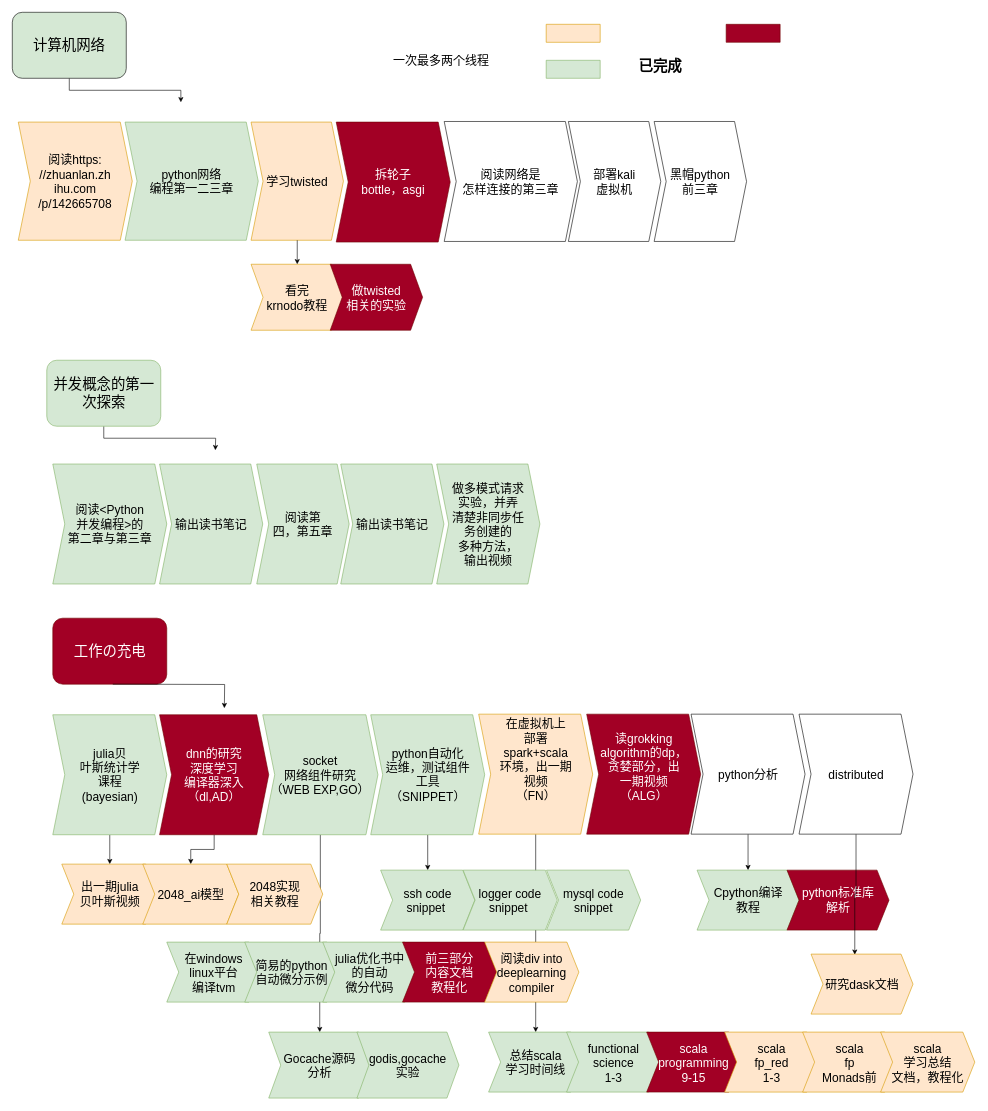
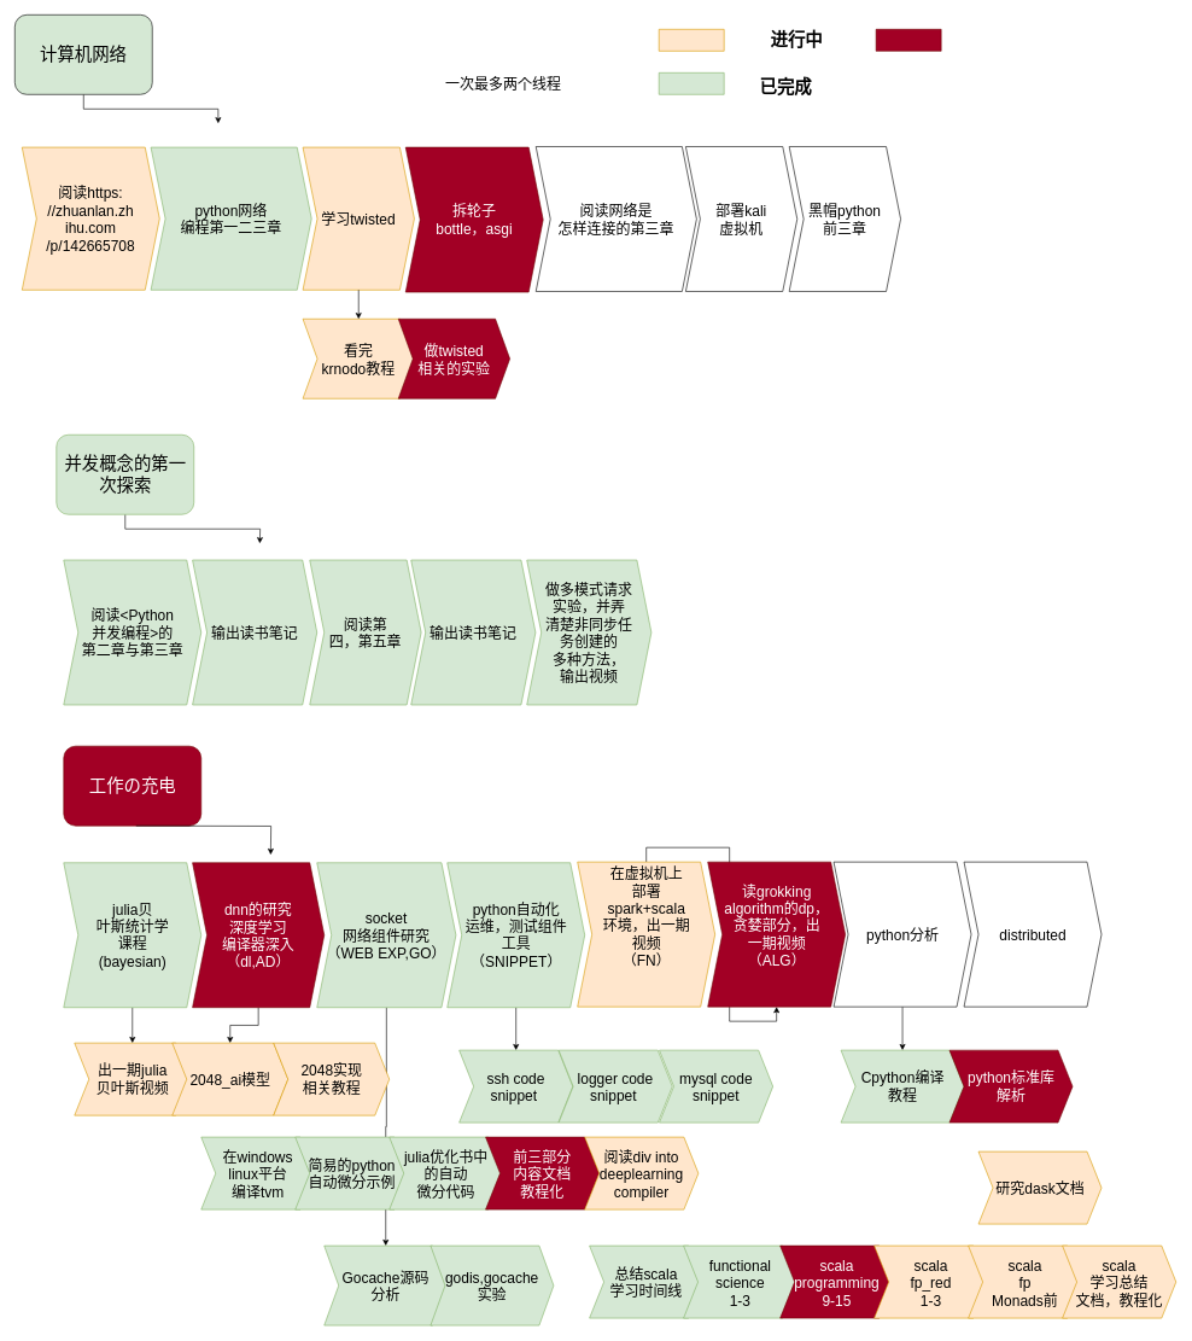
+ <mxCell id="12" value="进行中" style="text;strokeColor=none;fillColor=none;html=1;fontSize=24;fontStyle=1;verticalAlign=middle;align=center;" parent="1" vertex="1"><mxGeometry x="1050" y="35" width="100" height="40" as="geometry" /></mxCell>
- <mxCell id="19" value="一次最多两个线程" style="text;html=1;strokeColor=none;fillColor=none;align=center;verticalAlign=middle;whiteSpace=wrap;rounded=0;fontSize=20;" parent="1" vertex="1"><mxGeometry x="650" y="80" width="170" height="40" as="geometry" /></mxCell>
+ <mxCell id="19" value="一次最多两个线程" style="text;html=1;strokeColor=none;fillColor=none;align=center;verticalAlign=middle;whiteSpace=wrap;rounded=0;fontSize=20;" parent="1" vertex="1"><mxGeometry x="610" y="95" width="170" height="40" as="geometry" /></mxCell>
- <mxCell id="13" value="已完成" style="text;strokeColor=none;fillColor=none;html=1;fontSize=24;fontStyle=1;verticalAlign=middle;align=center;" parent="1" vertex="1"><mxGeometry x="1050" y="90" width="100" height="40" as="geometry" /></mxCell>
+ <mxCell id="13" value="已完成" style="text;strokeColor=none;fillColor=none;html=1;fontSize=24;fontStyle=1;verticalAlign=middle;align=center;" parent="1" vertex="1"><mxGeometry x="1035" y="100" width="100" height="40" as="geometry" /></mxCell>
- <mxCell id="64" style="edgeStyle=orthogonalEdgeStyle;rounded=0;orthogonalLoop=1;jettySize=auto;html=1;entryX=0.429;entryY=0.01;entryDx=0;entryDy=0;entryPerimeter=0;" parent="1" source="65" target="66" edge="1"><mxGeometry relative="1" as="geometry"><mxPoint x="1426.5" y="1630" as="targetPoint" /></mxGeometry></mxCell>
- <mxCell id="31" style="edgeStyle=orthogonalEdgeStyle;rounded=0;orthogonalLoop=1;jettySize=auto;html=1;" parent="1" source="32" target="52" edge="1"><mxGeometry relative="1" as="geometry" /></mxCell>
+ <mxCell id="31" style="edgeStyle=orthogonalEdgeStyle;rounded=0;orthogonalLoop=1;jettySize=auto;html=1;" parent="1" source="32" target="37" edge="1"><mxGeometry relative="1" as="geometry" /></mxCell>
